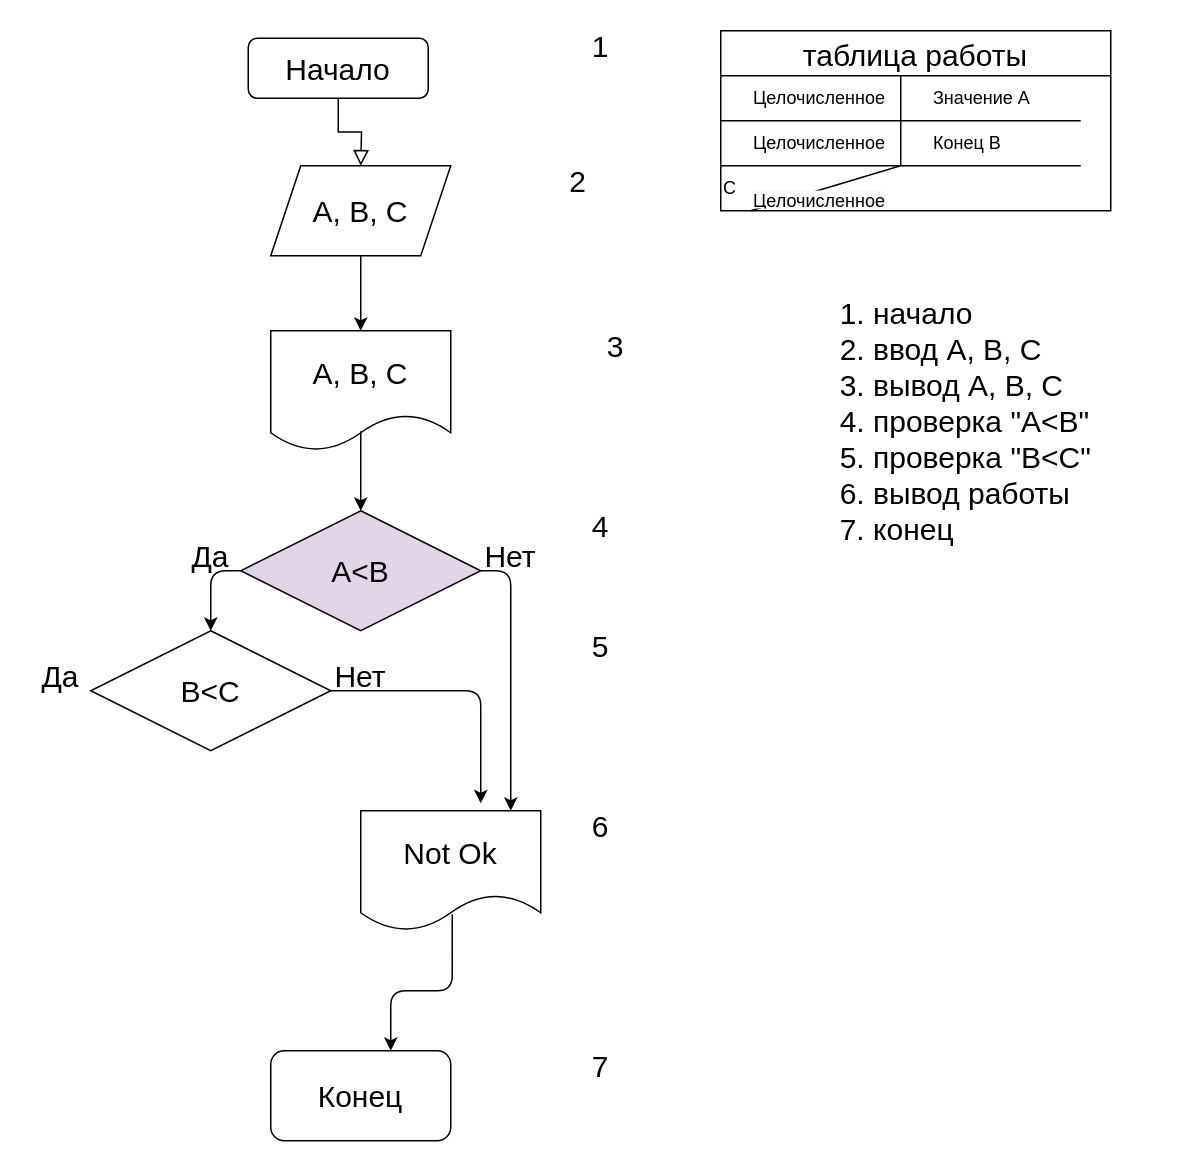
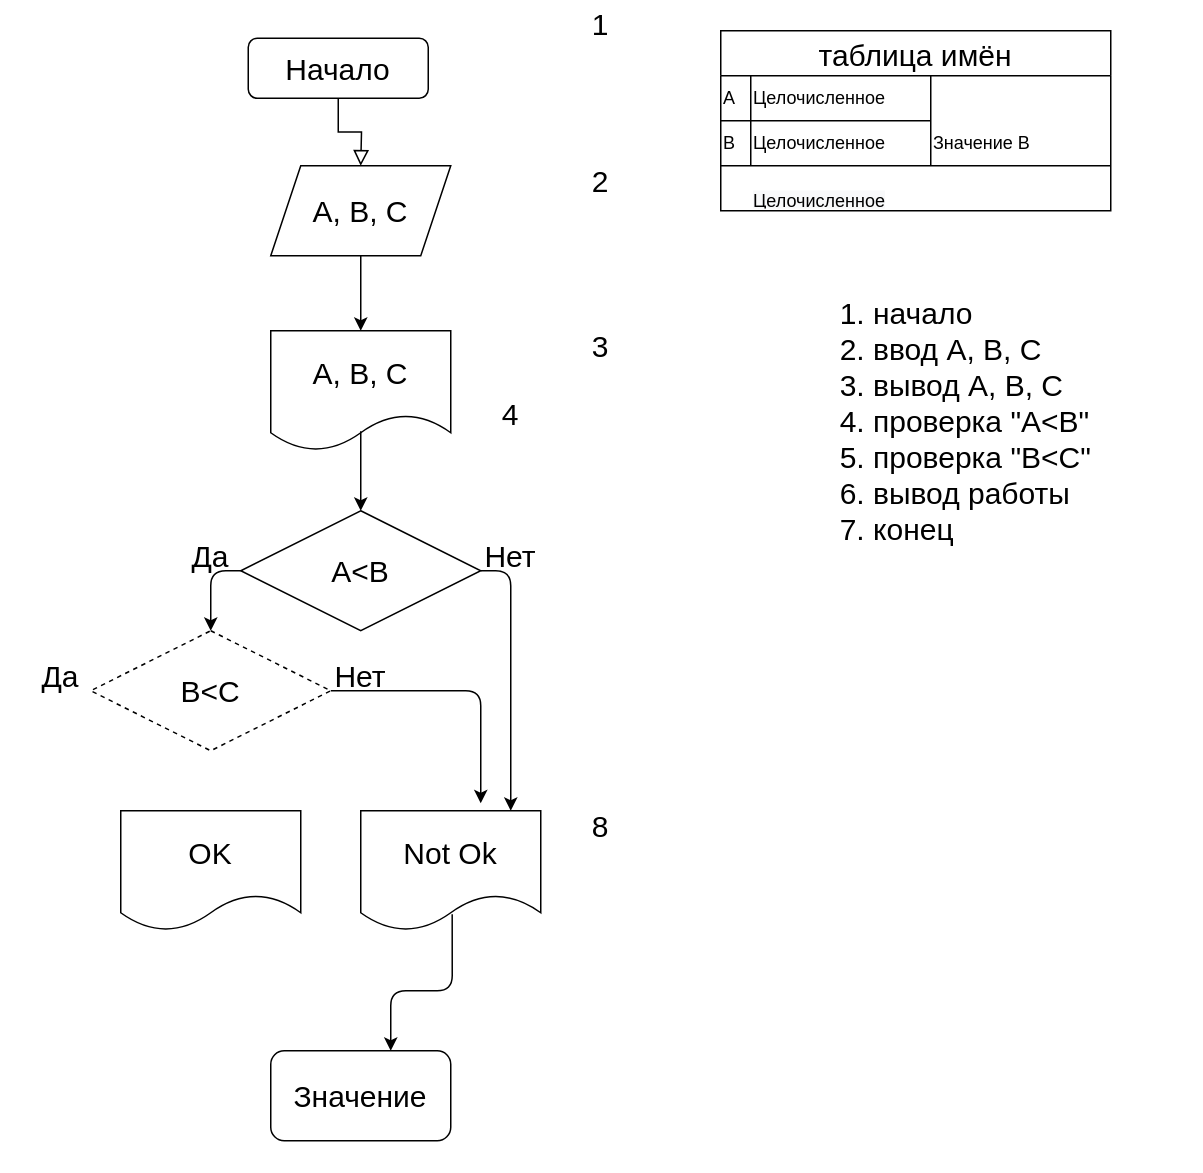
- <mxCell id="29" value="1" style="text;html=1;strokeColor=none;fillColor=none;align=center;verticalAlign=middle;whiteSpace=wrap;rounded=0;fontSize=20;" vertex="1" parent="1"><mxGeometry x="380" y="20" width="40" height="20" as="geometry" /></mxCell>
+ <mxCell id="29" value="1" style="text;html=1;strokeColor=none;fillColor=none;align=center;verticalAlign=middle;whiteSpace=wrap;rounded=0;fontSize=20;" vertex="1" parent="1"><mxGeometry x="380" y="5" width="40" height="20" as="geometry" /></mxCell>
- <mxCell id="2" value="таблица работы" style="shape=table;startSize=30;container=1;collapsible=0;childLayout=tableLayout;fontStyle=0;align=center;pointerEvents=1;fontSize=20;" vertex="1" parent="1"><mxGeometry x="480" y="20" width="260" height="120" as="geometry" /></mxCell>
+ <mxCell id="2" value="таблица имён" style="shape=table;startSize=30;container=1;collapsible=0;childLayout=tableLayout;fontStyle=0;align=center;pointerEvents=1;fontSize=20;" vertex="1" parent="1"><mxGeometry x="480" y="20" width="260" height="120" as="geometry" /></mxCell>
+ <mxCell id="4" value="A" style="shape=partialRectangle;html=1;whiteSpace=wrap;connectable=0;fillColor=none;top=0;left=0;bottom=0;right=0;overflow=hidden;pointerEvents=1;align=left;" vertex="1" parent="3"><mxGeometry width="20" height="30" as="geometry"><mxRectangle width="20" height="30" as="alternateBounds" /></mxGeometry></mxCell>
- <mxCell id="6" value="Значение A" style="shape=partialRectangle;html=1;whiteSpace=wrap;connectable=0;fillColor=none;top=0;left=0;bottom=0;right=0;overflow=hidden;pointerEvents=1;align=left;" vertex="1" parent="3"><mxGeometry x="140" width="120" height="30" as="geometry"><mxRectangle width="120" height="30" as="alternateBounds" /></mxGeometry></mxCell>
+ <mxCell id="8" value="B" style="shape=partialRectangle;html=1;whiteSpace=wrap;connectable=0;fillColor=none;top=0;left=0;bottom=0;right=0;overflow=hidden;pointerEvents=1;align=left;" vertex="1" parent="7"><mxGeometry width="20" height="30" as="geometry"><mxRectangle width="20" height="30" as="alternateBounds" /></mxGeometry></mxCell>
- <mxCell id="10" value="Конец B" style="shape=partialRectangle;html=1;whiteSpace=wrap;connectable=0;fillColor=none;top=0;left=0;bottom=0;right=0;overflow=hidden;pointerEvents=1;align=left;" vertex="1" parent="7"><mxGeometry x="140" width="120" height="30" as="geometry"><mxRectangle width="120" height="30" as="alternateBounds" /></mxGeometry></mxCell>
+ <mxCell id="10" value="Значение B" style="shape=partialRectangle;html=1;whiteSpace=wrap;connectable=0;fillColor=none;top=0;left=0;bottom=0;right=0;overflow=hidden;pointerEvents=1;align=left;" vertex="1" parent="7"><mxGeometry x="140" width="120" height="30" as="geometry"><mxRectangle width="120" height="30" as="alternateBounds" /></mxGeometry></mxCell>
- <mxCell id="30" value="2" style="text;html=1;strokeColor=none;fillColor=none;align=center;verticalAlign=middle;whiteSpace=wrap;rounded=0;fontSize=20;" vertex="1" parent="1"><mxGeometry x="365" y="110" width="40" height="20" as="geometry" /></mxCell>
+ <mxCell id="30" value="2" style="text;html=1;strokeColor=none;fillColor=none;align=center;verticalAlign=middle;whiteSpace=wrap;rounded=0;fontSize=20;" vertex="1" parent="1"><mxGeometry x="380" y="110" width="40" height="20" as="geometry" /></mxCell>
- <mxCell id="12" value="C" style="shape=partialRectangle;html=1;whiteSpace=wrap;connectable=0;fillColor=none;top=0;left=0;bottom=0;right=0;overflow=hidden;pointerEvents=1;align=left;" vertex="1" parent="11"><mxGeometry width="20" height="30" as="geometry"><mxRectangle width="20" height="30" as="alternateBounds" /></mxGeometry></mxCell>
- <mxCell id="31" value="3" style="text;html=1;strokeColor=none;fillColor=none;align=center;verticalAlign=middle;whiteSpace=wrap;rounded=0;fontSize=20;" vertex="1" parent="1"><mxGeometry x="390" y="220" width="40" height="20" as="geometry" /></mxCell>
+ <mxCell id="31" value="3" style="text;html=1;strokeColor=none;fillColor=none;align=center;verticalAlign=middle;whiteSpace=wrap;rounded=0;fontSize=20;" vertex="1" parent="1"><mxGeometry x="380" y="220" width="40" height="20" as="geometry" /></mxCell>
- <mxCell id="32" value="4" style="text;html=1;strokeColor=none;fillColor=none;align=center;verticalAlign=middle;whiteSpace=wrap;rounded=0;fontSize=20;" vertex="1" parent="1"><mxGeometry x="380" y="340" width="40" height="20" as="geometry" /></mxCell>
+ <mxCell id="32" value="4" style="text;html=1;strokeColor=none;fillColor=none;align=center;verticalAlign=middle;whiteSpace=wrap;rounded=0;fontSize=20;" vertex="1" parent="1"><mxGeometry x="320" y="265" width="40" height="20" as="geometry" /></mxCell>
- <mxCell id="19" value="&lt;div&gt;&lt;span style=&quot;white-space: pre&quot;&gt;A&lt;/span&gt;&lt;span&gt;&amp;lt;B&lt;/span&gt;&lt;/div&gt;" style="rhombus;whiteSpace=wrap;html=1;fontSize=20;align=center;fillColor=#e1d5e7;" vertex="1" parent="1"><mxGeometry x="160" y="340" width="160" height="80" as="geometry" /></mxCell>
+ <mxCell id="19" value="&lt;div&gt;&lt;span style=&quot;white-space: pre&quot;&gt;A&lt;/span&gt;&lt;span&gt;&amp;lt;B&lt;/span&gt;&lt;/div&gt;" style="rhombus;whiteSpace=wrap;html=1;fontSize=20;align=center;" vertex="1" parent="1"><mxGeometry x="160" y="340" width="160" height="80" as="geometry" /></mxCell>
- <mxCell id="33" value="5" style="text;html=1;strokeColor=none;fillColor=none;align=center;verticalAlign=middle;whiteSpace=wrap;rounded=0;fontSize=20;" vertex="1" parent="1"><mxGeometry x="380" y="420" width="40" height="20" as="geometry" /></mxCell>
- <mxCell id="24" value="B&amp;lt;C" style="rhombus;whiteSpace=wrap;html=1;fontSize=20;align=center;" vertex="1" parent="1"><mxGeometry x="60" y="420" width="160" height="80" as="geometry" /></mxCell>
+ <mxCell id="24" value="B&amp;lt;C" style="rhombus;whiteSpace=wrap;html=1;fontSize=20;align=center;dashed=1;" vertex="1" parent="1"><mxGeometry x="60" y="420" width="160" height="80" as="geometry" /></mxCell>
- <mxCell id="36" value="6" style="text;html=1;strokeColor=none;fillColor=none;align=center;verticalAlign=middle;whiteSpace=wrap;rounded=0;fontSize=20;" vertex="1" parent="1"><mxGeometry x="380" y="540" width="40" height="20" as="geometry" /></mxCell>
+ <mxCell id="36" value="8" style="text;html=1;strokeColor=none;fillColor=none;align=center;verticalAlign=middle;whiteSpace=wrap;rounded=0;fontSize=20;" vertex="1" parent="1"><mxGeometry x="380" y="540" width="40" height="20" as="geometry" /></mxCell>
+ <mxCell id="28" value="OK" style="shape=document;whiteSpace=wrap;html=1;boundedLbl=1;fontSize=20;align=center;" vertex="1" parent="1"><mxGeometry x="80" y="540" width="120" height="80" as="geometry" /></mxCell>
- <mxCell id="39" value="7" style="text;html=1;strokeColor=none;fillColor=none;align=center;verticalAlign=middle;whiteSpace=wrap;rounded=0;fontSize=20;" vertex="1" parent="1"><mxGeometry x="380" y="700" width="40" height="20" as="geometry" /></mxCell>
- <mxCell id="38" value="Конец" style="rounded=1;whiteSpace=wrap;html=1;fontSize=20;align=center;" vertex="1" parent="1"><mxGeometry x="180" y="700" width="120" height="60" as="geometry" /></mxCell>
+ <mxCell id="38" value="Значение" style="rounded=1;whiteSpace=wrap;html=1;fontSize=20;align=center;" vertex="1" parent="1"><mxGeometry x="180" y="700" width="120" height="60" as="geometry" /></mxCell>
